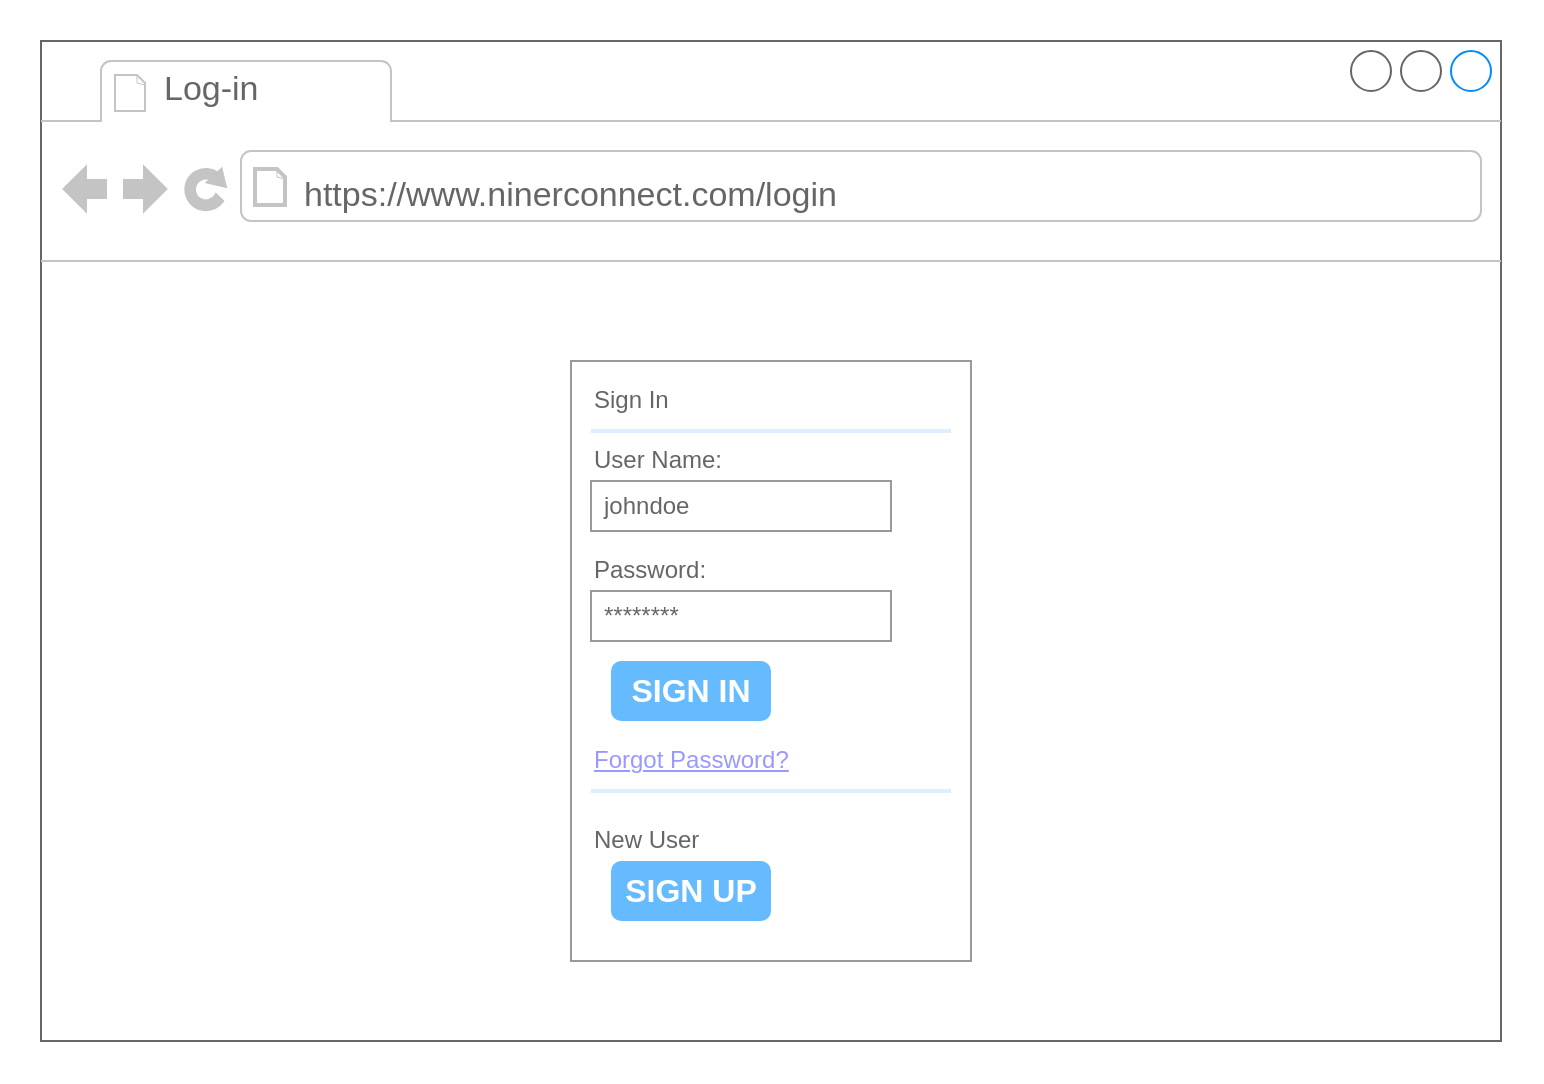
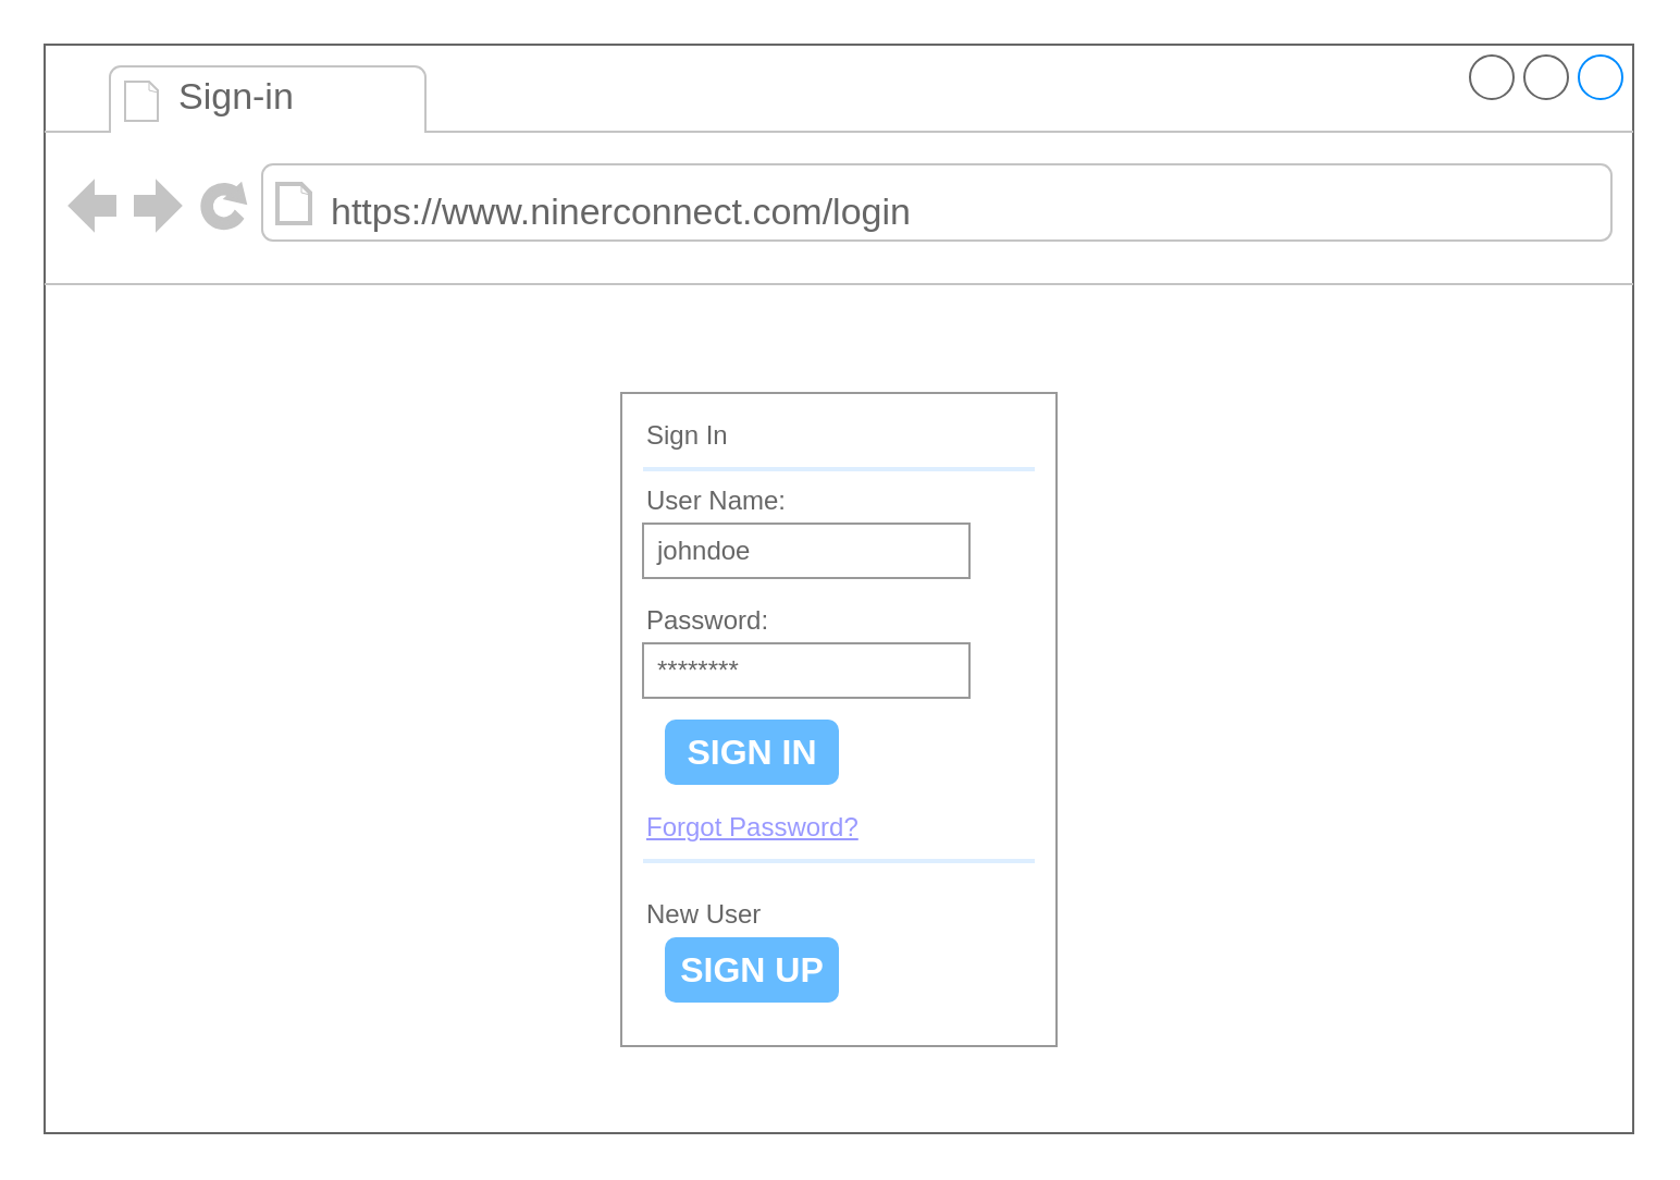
- <mxCell id="3" value="Log-in" style="strokeWidth=1;shadow=0;dashed=0;align=center;html=1;shape=mxgraph.mockup.containers.anchor;fontSize=17;fontColor=#666666;align=left;whiteSpace=wrap;" vertex="1" parent="2"><mxGeometry x="60" y="12" width="110" height="26" as="geometry" /></mxCell>
+ <mxCell id="3" value="Sign-in" style="strokeWidth=1;shadow=0;dashed=0;align=center;html=1;shape=mxgraph.mockup.containers.anchor;fontSize=17;fontColor=#666666;align=left;whiteSpace=wrap;" vertex="1" parent="2"><mxGeometry x="60" y="12" width="110" height="26" as="geometry" /></mxCell>
